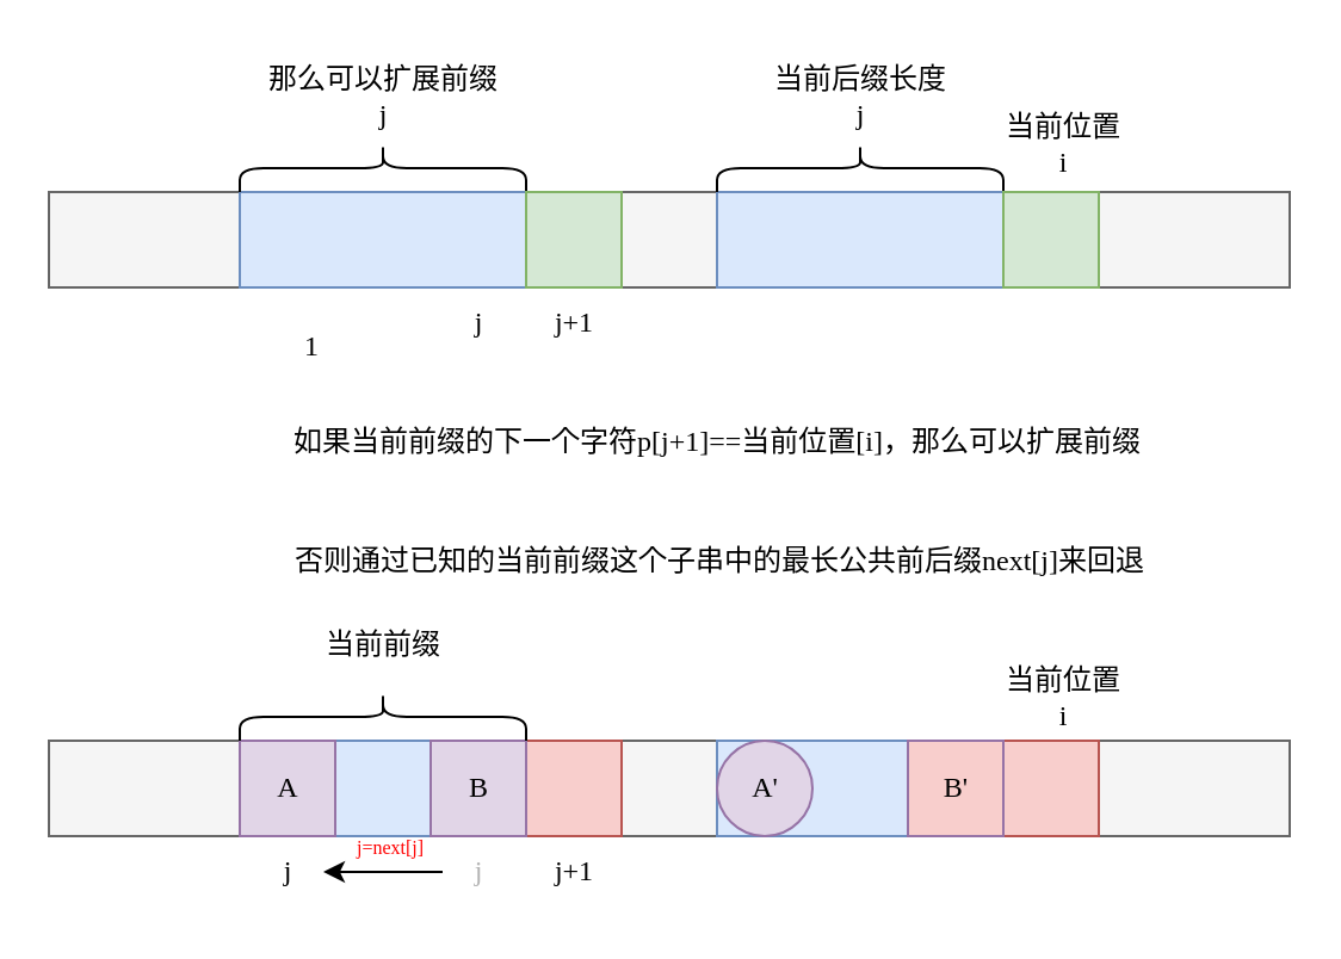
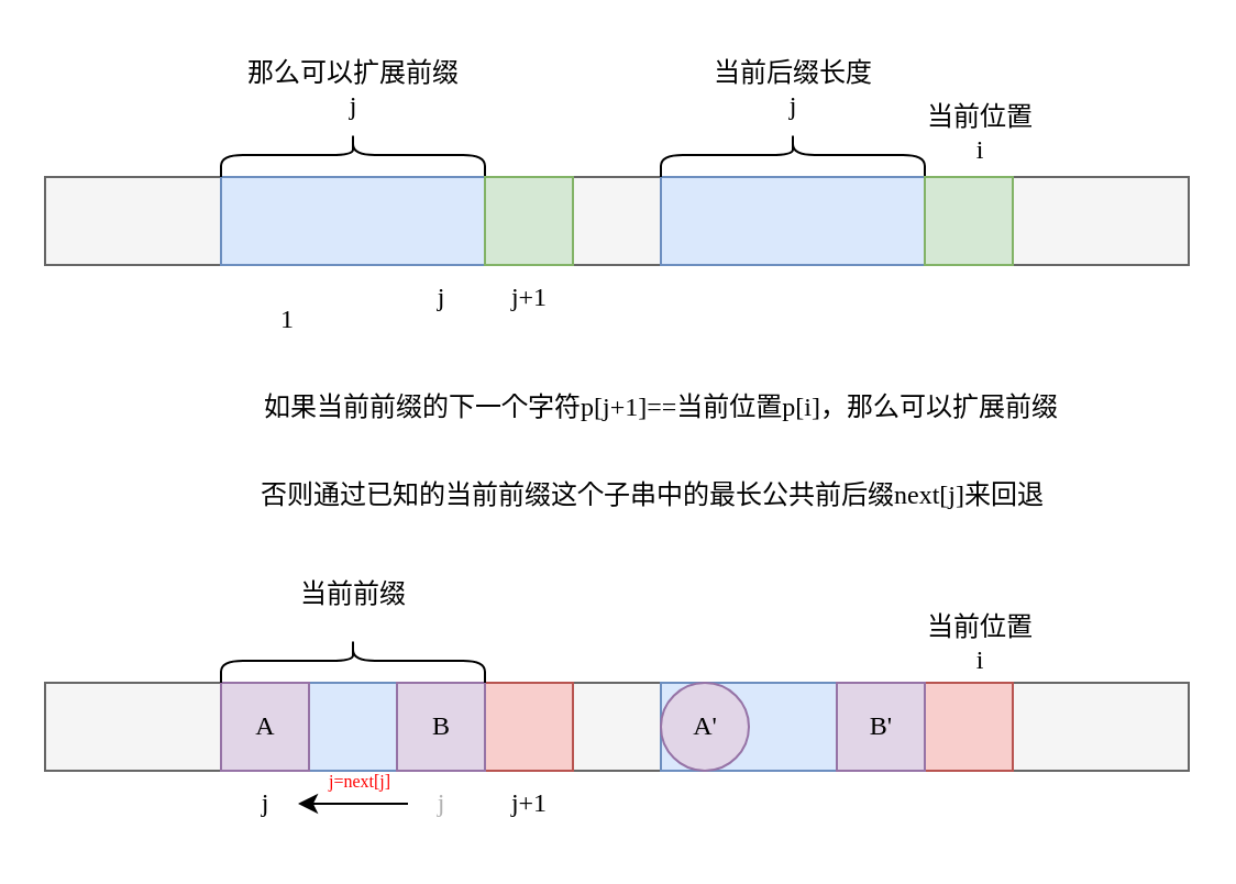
- <mxCell id="15" value="如果当前前缀的下一个字符p[j+1]==当前位置[i]，那么可以扩展前缀" style="text;html=1;align=center;verticalAlign=middle;resizable=0;points=[];autosize=1;strokeColor=none;fillColor=none;fontFamily=Lucida Console;" parent="1" vertex="1"><mxGeometry x="95" y="170" width="410" height="30" as="geometry" /></mxCell>
+ <mxCell id="15" value="如果当前前缀的下一个字符p[j+1]==当前位置p[i]，那么可以扩展前缀" style="text;html=1;align=center;verticalAlign=middle;resizable=0;points=[];autosize=1;strokeColor=none;fillColor=none;fontFamily=Lucida Console;" parent="1" vertex="1"><mxGeometry x="95" y="170" width="410" height="30" as="geometry" /></mxCell>
- <mxCell id="29" value="否则通过已知的当前前缀这个子串中的最长公共前后缀next[j]来回退" style="text;html=1;align=center;verticalAlign=middle;resizable=0;points=[];autosize=1;strokeColor=none;fillColor=none;fontFamily=Lucida Console;" vertex="1" parent="1"><mxGeometry x="105" y="222" width="392" height="26" as="geometry" /></mxCell>
+ <mxCell id="29" value="否则通过已知的当前前缀这个子串中的最长公共前后缀next[j]来回退" style="text;html=1;align=center;verticalAlign=middle;resizable=0;points=[];autosize=1;strokeColor=none;fillColor=none;fontFamily=Lucida Console;" vertex="1" parent="1"><mxGeometry x="100" y="212" width="392" height="26" as="geometry" /></mxCell>
- <mxCell id="33" value="B'" style="rounded=0;html=1;fillColor=#f8cecc;strokeColor=#9673a6;fontFamily=Lucida Console;" vertex="1" parent="1"><mxGeometry x="380" y="310" width="40" height="40" as="geometry" /></mxCell>
+ <mxCell id="33" value="B'" style="rounded=0;html=1;fillColor=#e1d5e7;strokeColor=#9673a6;fontFamily=Lucida Console;" vertex="1" parent="1"><mxGeometry x="380" y="310" width="40" height="40" as="geometry" /></mxCell>
